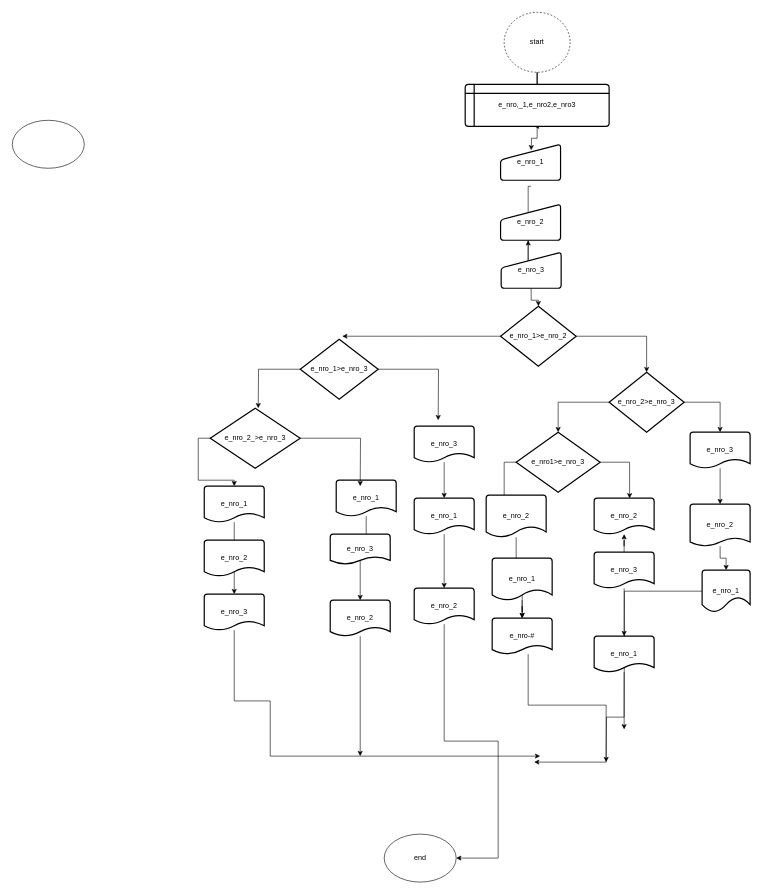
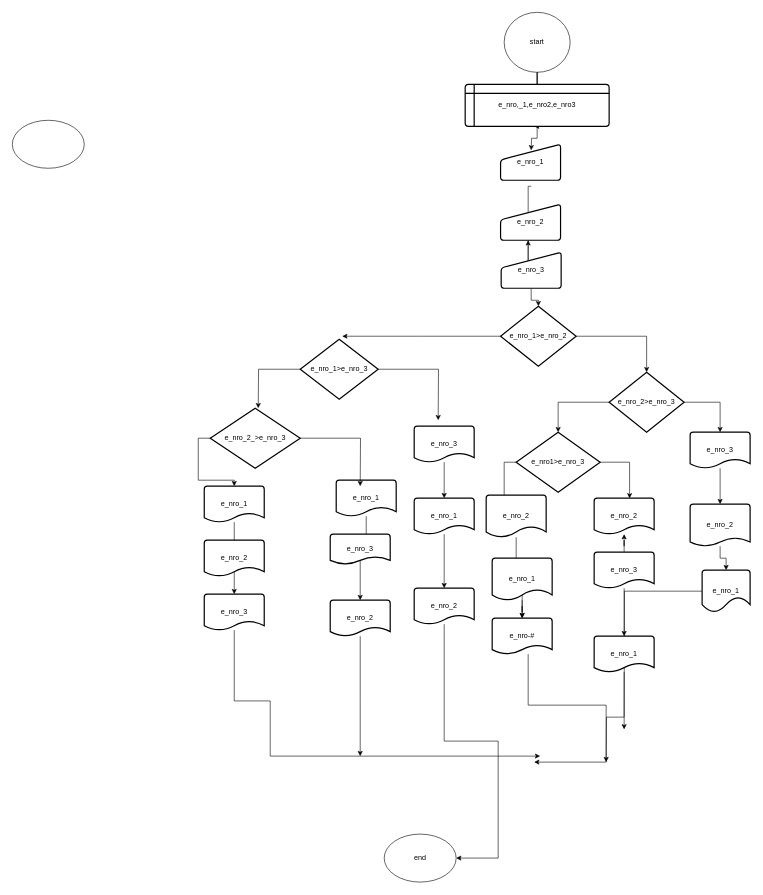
- <mxCell id="5" value="start" style="ellipse;whiteSpace=wrap;html=1;dashed=1;" parent="1" vertex="1"><mxGeometry x="840" y="20" width="110" height="100" as="geometry" /></mxCell>
+ <mxCell id="5" value="start" style="ellipse;whiteSpace=wrap;html=1;" parent="1" vertex="1"><mxGeometry x="840" y="20" width="110" height="100" as="geometry" /></mxCell>
